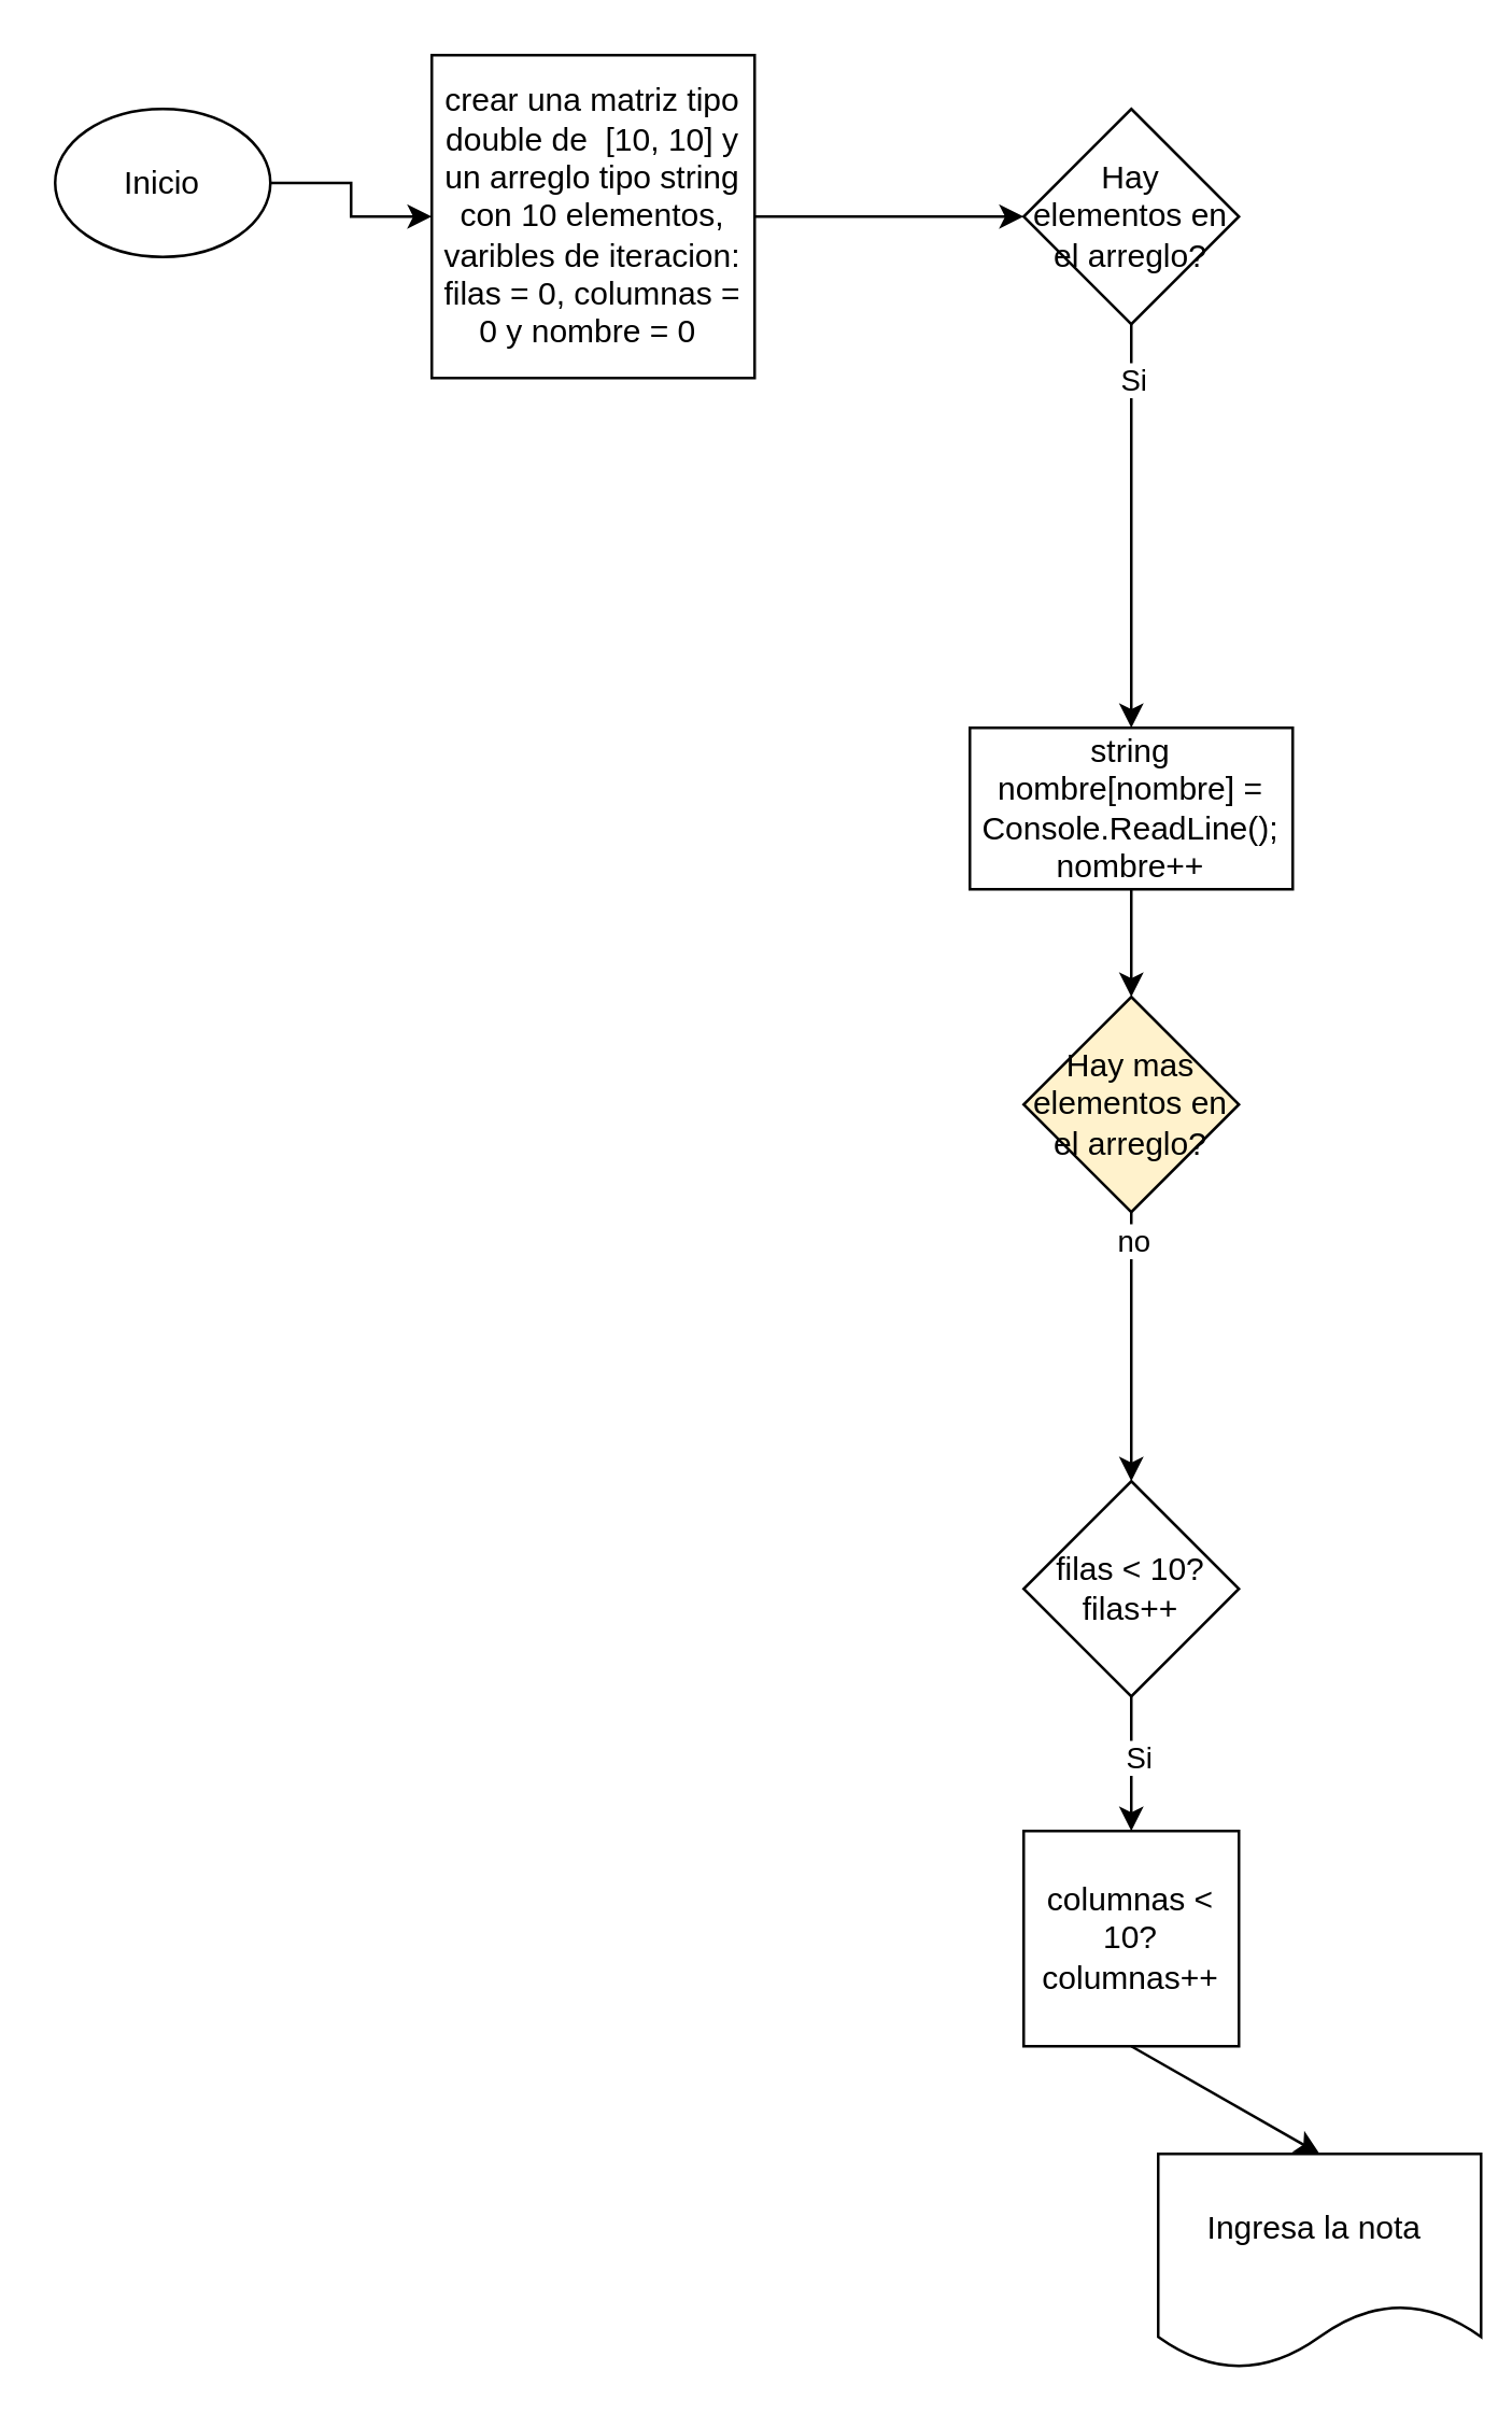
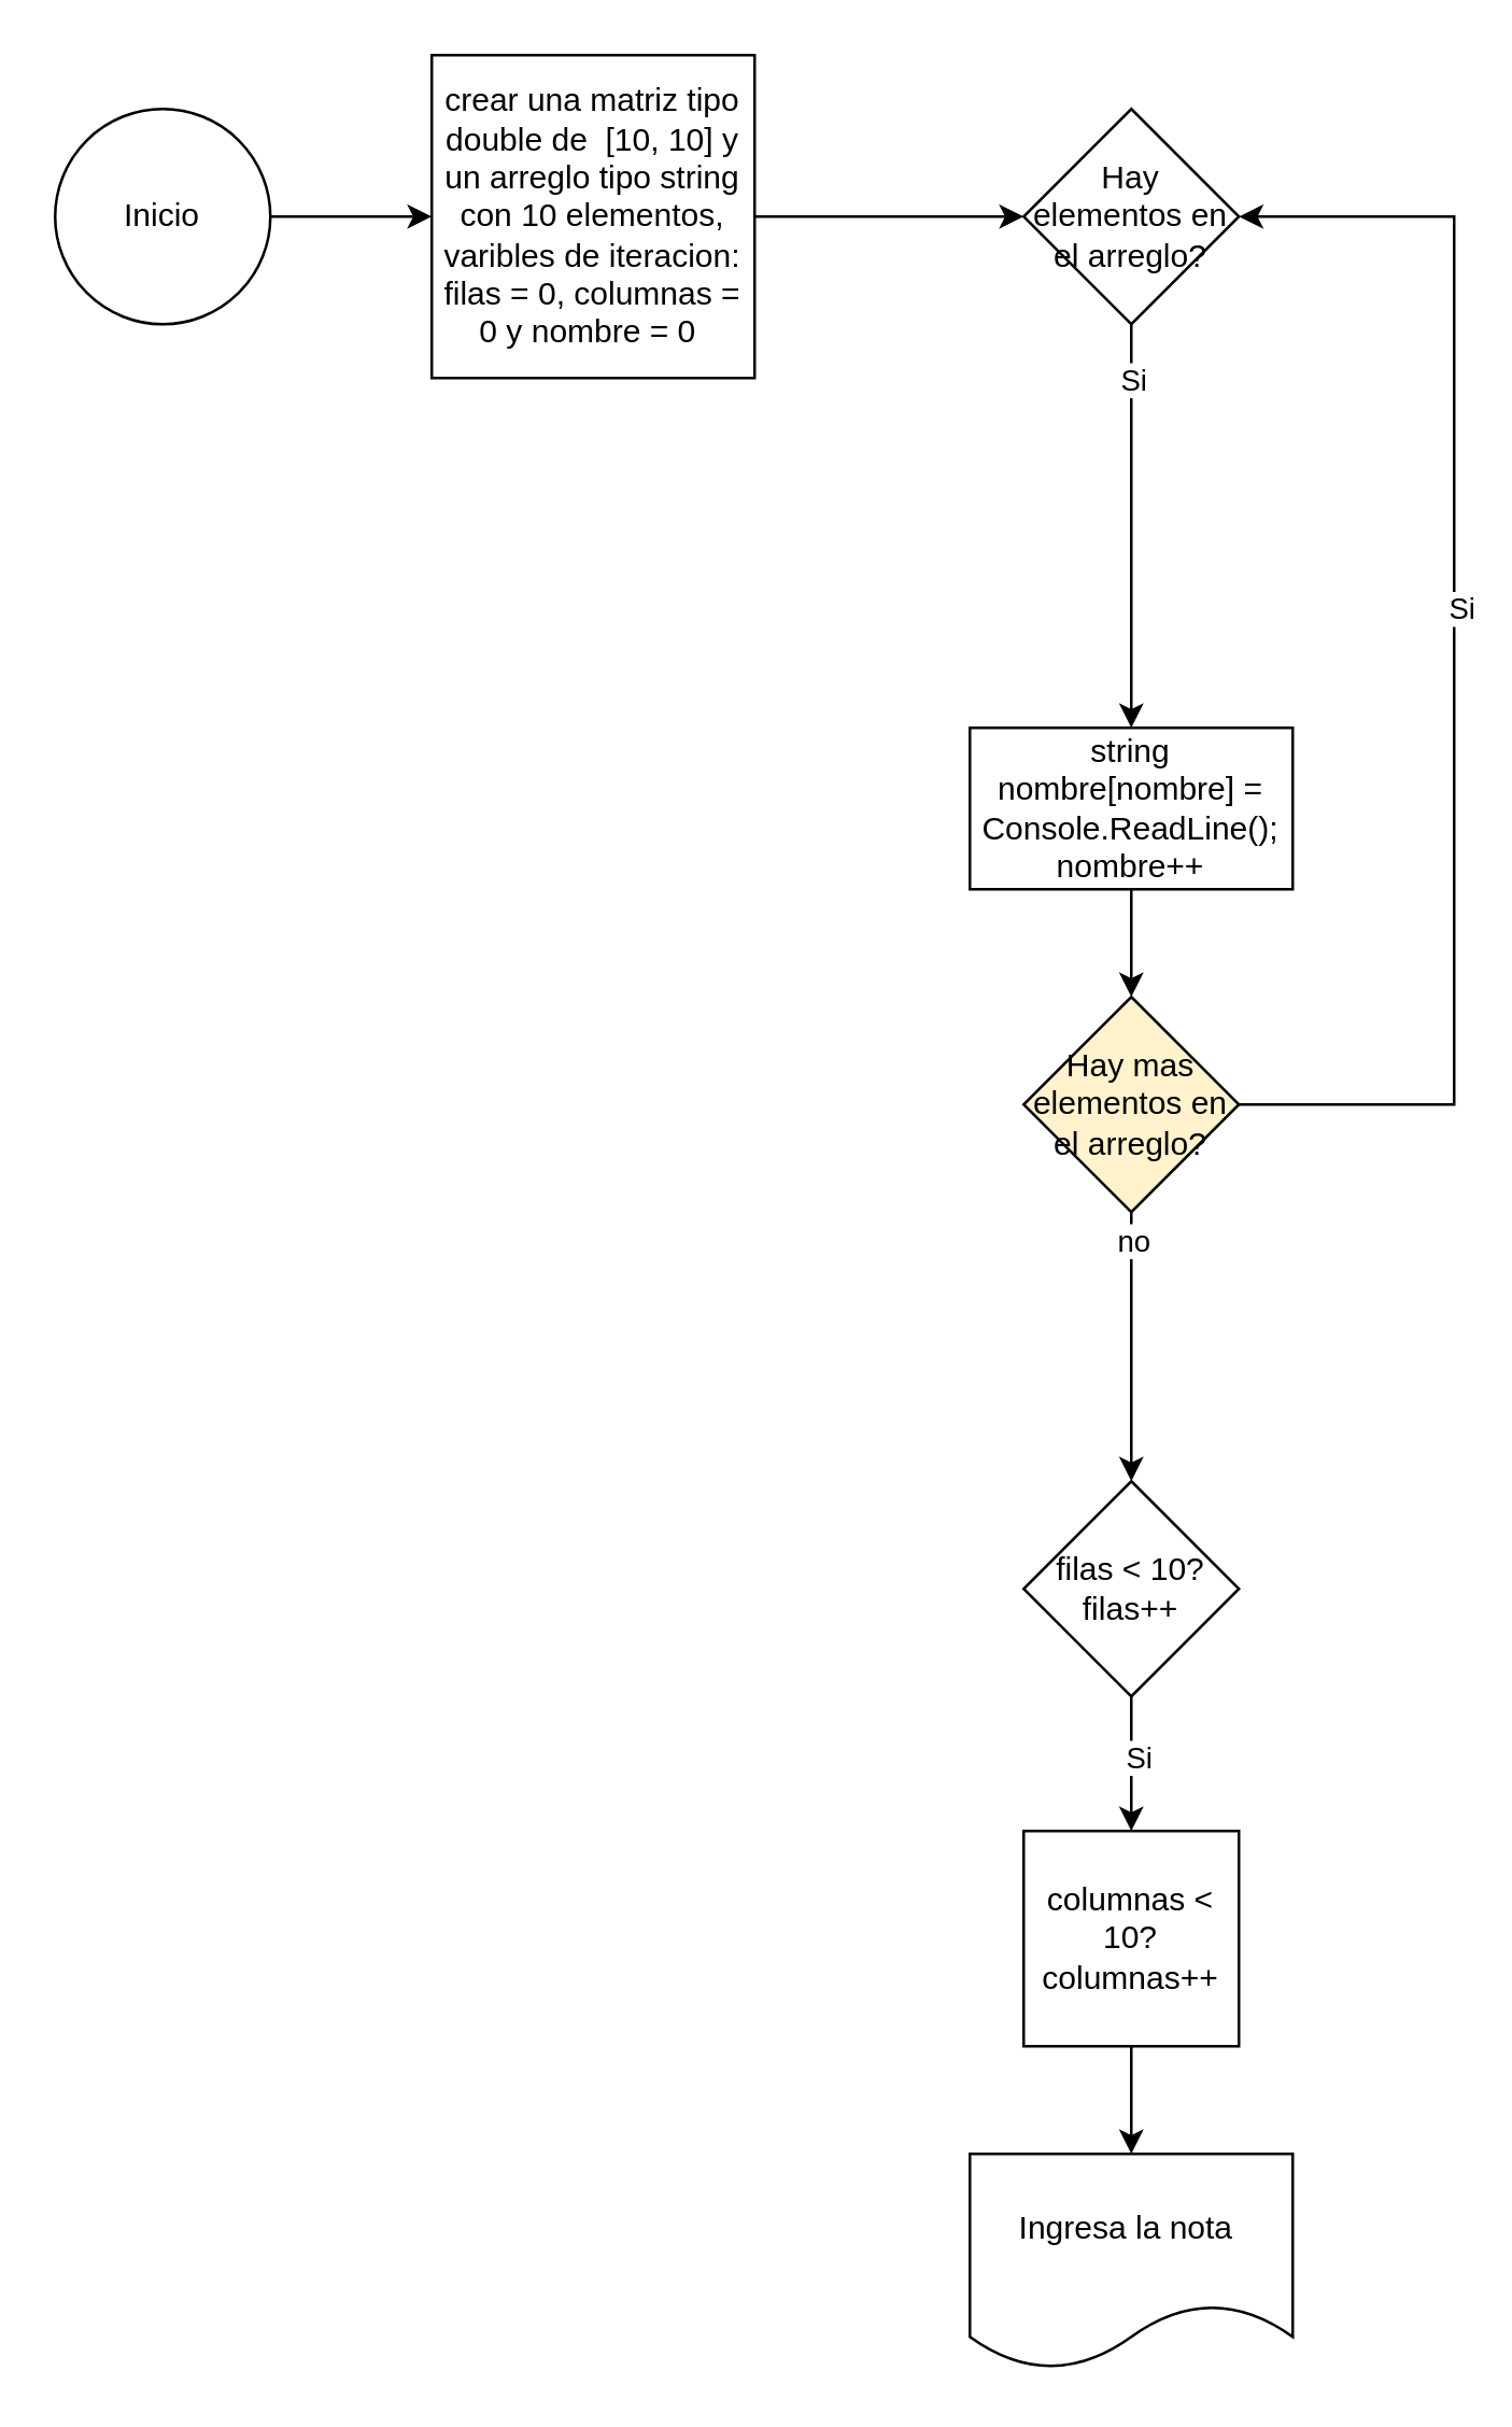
- <mxCell id="3" value="Inicio" style="ellipse;whiteSpace=wrap;html=1;aspect=fixed;" vertex="1" parent="1"><mxGeometry x="20" y="40" width="80" height="55" as="geometry" /></mxCell>
+ <mxCell id="3" value="Inicio" style="ellipse;whiteSpace=wrap;html=1;aspect=fixed;" vertex="1" parent="1"><mxGeometry x="20" y="40" width="80" height="80" as="geometry" /></mxCell>
+ <mxCell id="14" value="" style="endArrow=classic;html=1;rounded=0;exitX=1;exitY=0.5;exitDx=0;exitDy=0;entryX=1;entryY=0.5;entryDx=0;entryDy=0;" edge="1" parent="1" source="13" target="8"><mxGeometry width="50" height="50" relative="1" as="geometry"><mxPoint x="380" y="390" as="sourcePoint" /><mxPoint x="550" y="110" as="targetPoint" /><Array as="points"><mxPoint x="540" y="410" /><mxPoint x="540" y="80" /></Array></mxGeometry></mxCell>
+ <mxCell id="15" value="Si" style="edgeLabel;html=1;align=center;verticalAlign=middle;resizable=0;points=[];" vertex="1" connectable="0" parent="14"><mxGeometry x="0.081" y="-2" relative="1" as="geometry"><mxPoint as="offset" /></mxGeometry></mxCell>
- <mxCell id="20" value="Ingresa la nota&amp;nbsp;" style="shape=document;whiteSpace=wrap;html=1;boundedLbl=1;" vertex="1" parent="1"><mxGeometry x="430" y="800" width="120" height="80" as="geometry" /></mxCell>
+ <mxCell id="20" value="Ingresa la nota&amp;nbsp;" style="shape=document;whiteSpace=wrap;html=1;boundedLbl=1;" vertex="1" parent="1"><mxGeometry x="360" y="800" width="120" height="80" as="geometry" /></mxCell>
